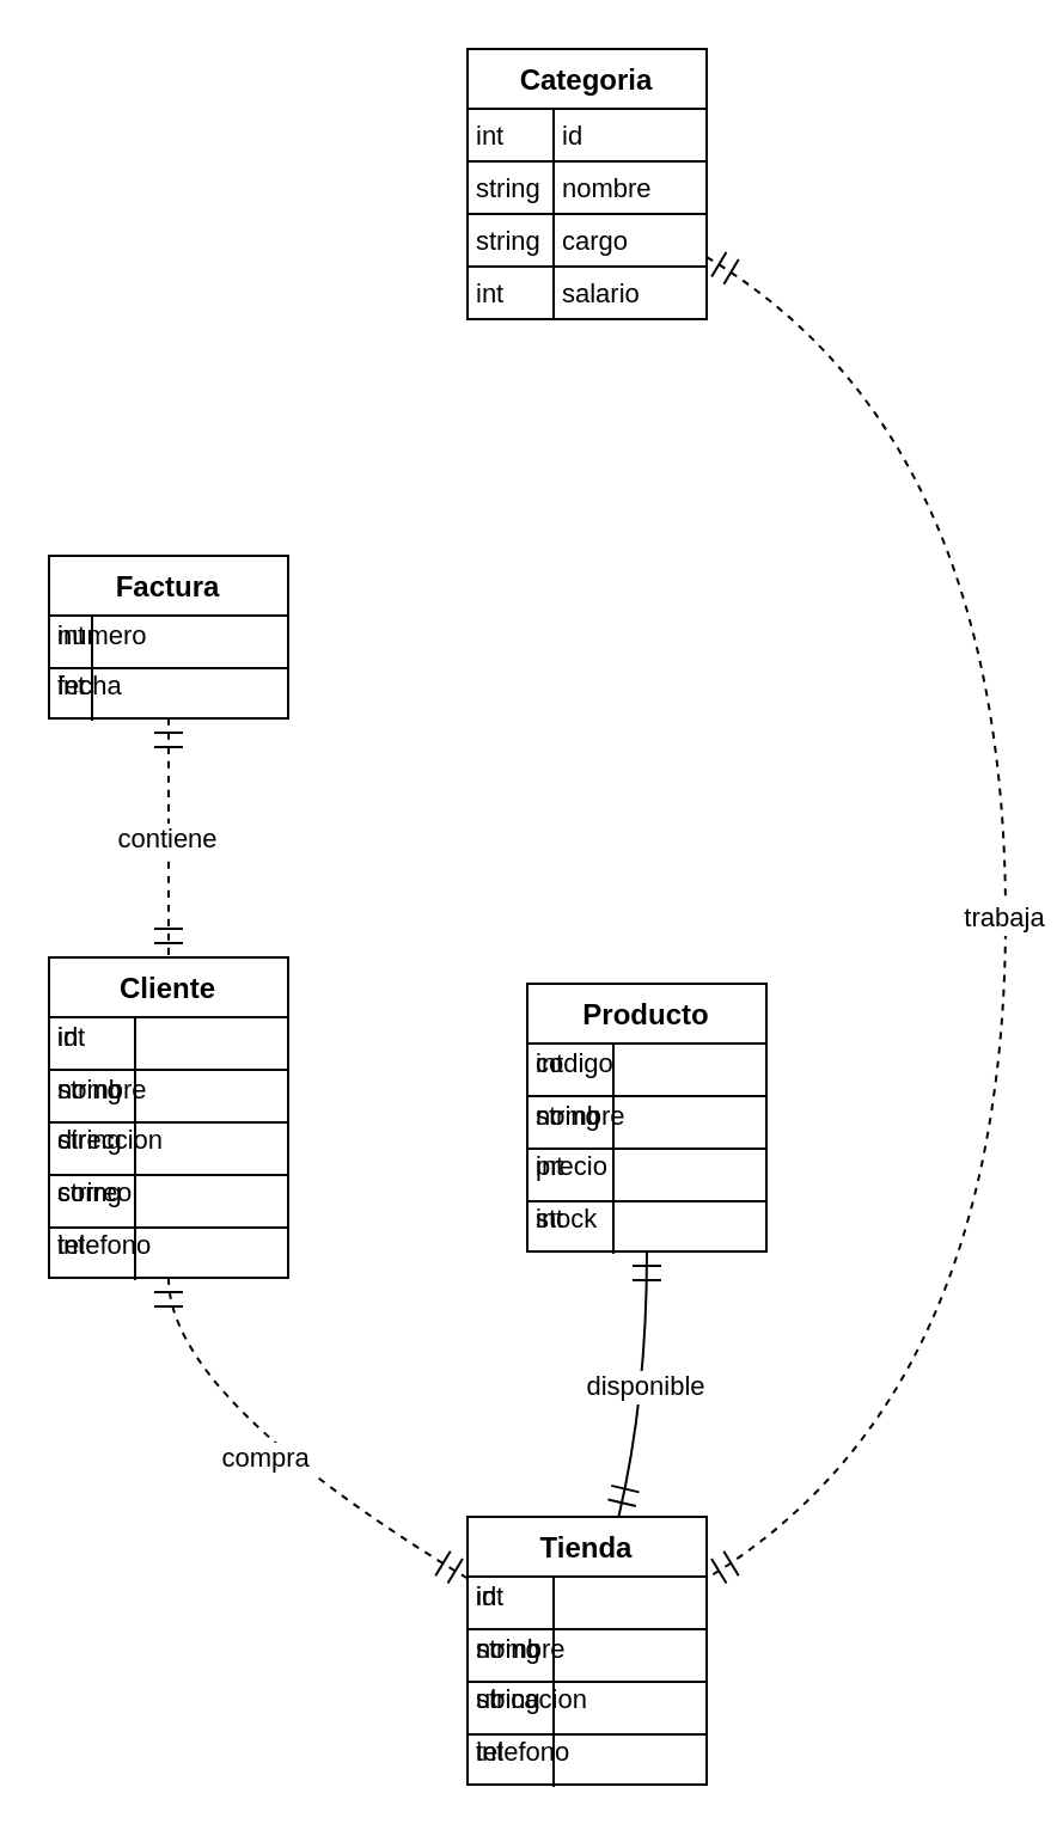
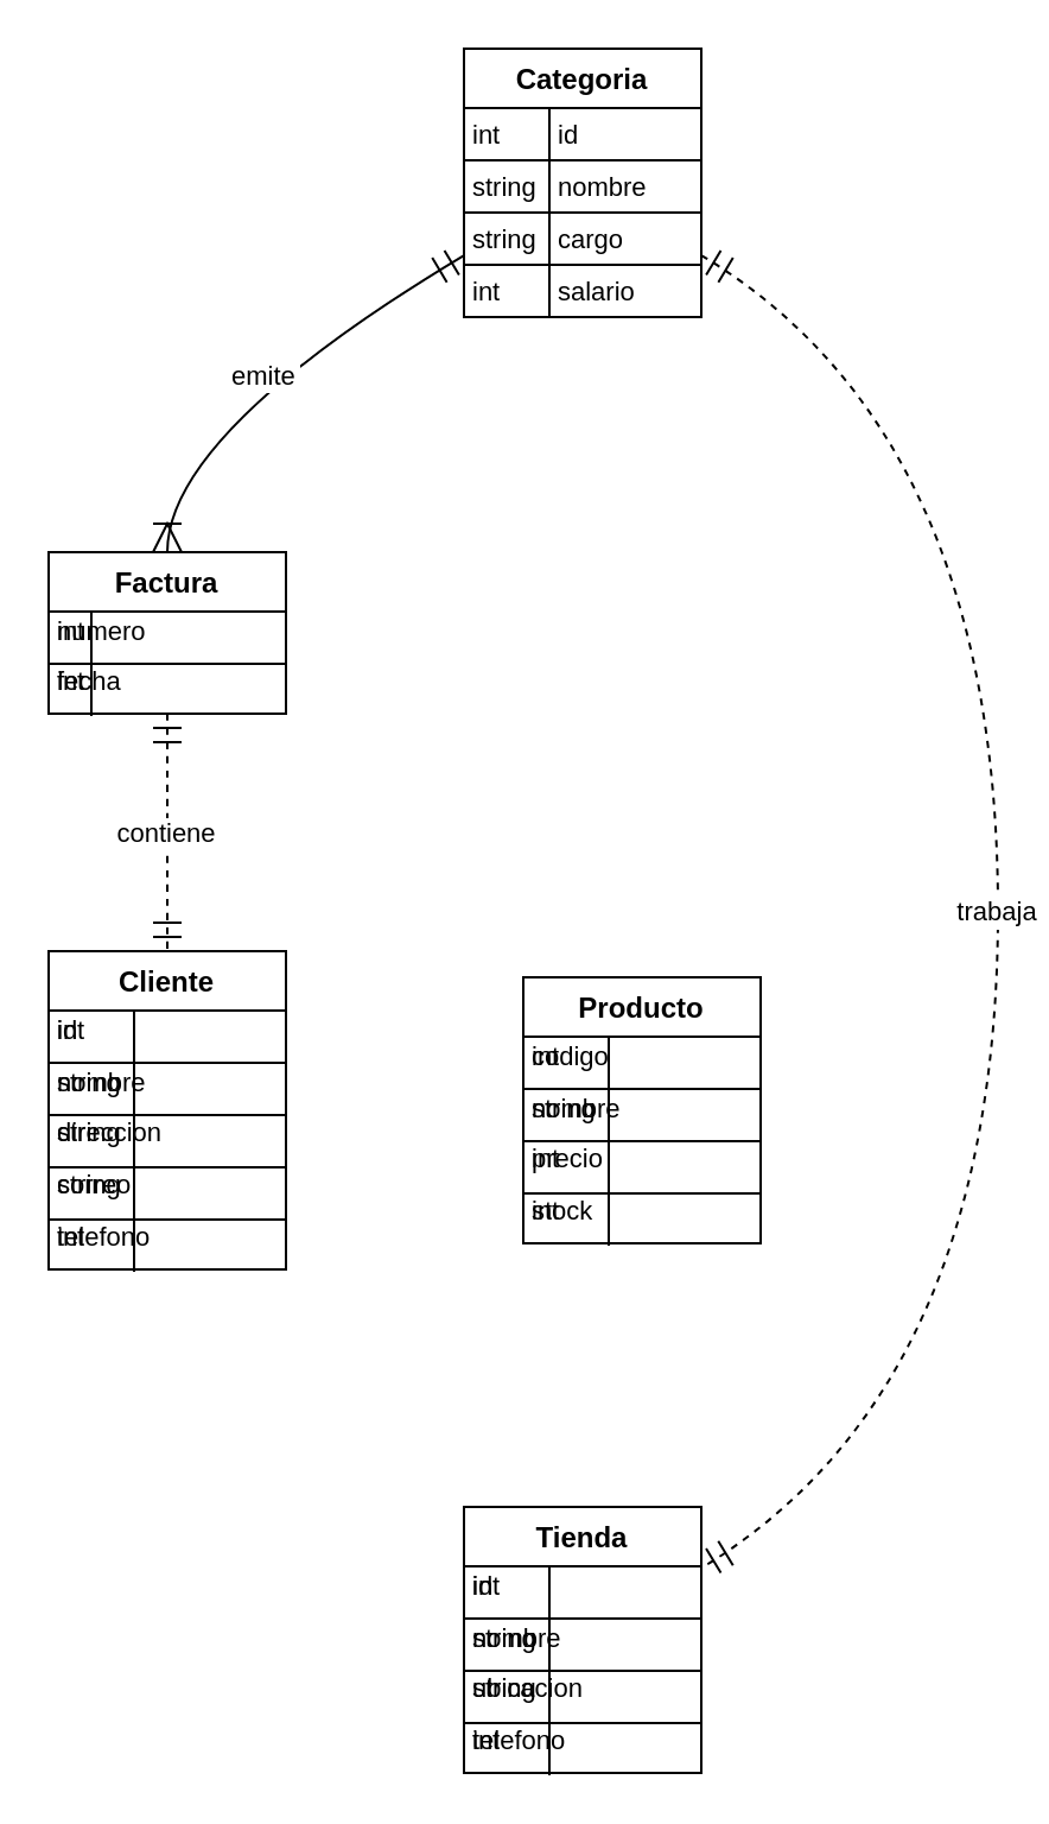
+ <mxCell id="68" value="emite" style="curved=1;startArrow=ERmandOne;startSize=10;;endArrow=ERoneToMany;endSize=10;;exitX=0;exitY=0.77;entryX=0.5;entryY=0;" parent="1" source="31" target="57" edge="1"><mxGeometry relative="1" as="geometry"><Array as="points"><mxPoint x="70" y="182" /></Array></mxGeometry></mxCell>
- <mxCell id="66" value="disponible" style="curved=1;startArrow=ERmandOne;startSize=10;;endArrow=ERmandOne;endSize=10;;exitX=0.5;exitY=1;entryX=0.632;entryY=0;" parent="1" source="44" target="18" edge="1"><mxGeometry relative="1" as="geometry"><Array as="points"><mxPoint x="270" y="584" /></Array></mxGeometry></mxCell>
- <mxCell id="64" value="compra" style="curved=1;dashed=1;startArrow=ERmandOne;startSize=10;;endArrow=ERmandOne;endSize=10;;exitX=0.5;exitY=1;entryX=0;entryY=0.23;" parent="1" source="2" target="18" edge="1"><mxGeometry relative="1" as="geometry"><Array as="points"><mxPoint x="70" y="584" /></Array></mxGeometry></mxCell>
